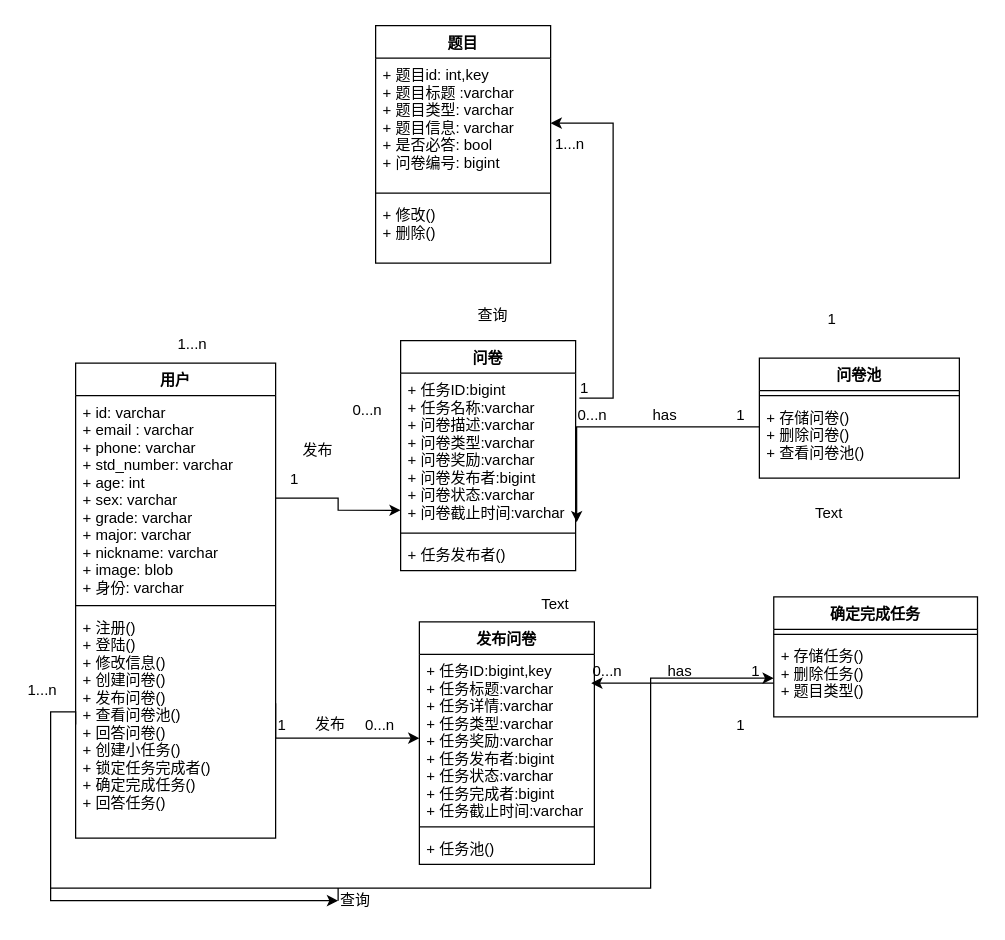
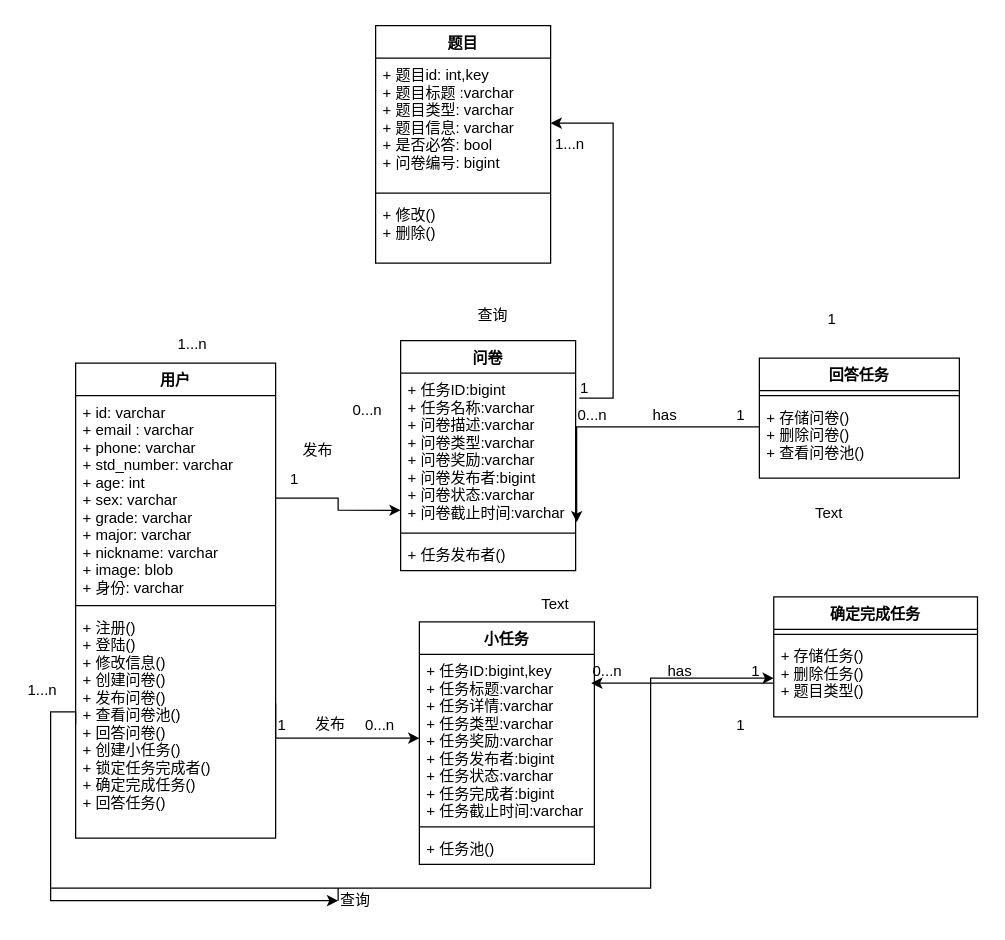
- <mxCell id="14" value="问卷池" style="swimlane;fontStyle=1;align=center;verticalAlign=top;childLayout=stackLayout;horizontal=1;startSize=26;horizontalStack=0;resizeParent=1;resizeParentMax=0;resizeLast=0;collapsible=1;marginBottom=0;" parent="1" vertex="1"><mxGeometry x="607" y="286" width="160" height="96" as="geometry" /></mxCell>
+ <mxCell id="14" value="回答任务" style="swimlane;fontStyle=1;align=center;verticalAlign=top;childLayout=stackLayout;horizontal=1;startSize=26;horizontalStack=0;resizeParent=1;resizeParentMax=0;resizeLast=0;collapsible=1;marginBottom=0;" parent="1" vertex="1"><mxGeometry x="607" y="286" width="160" height="96" as="geometry" /></mxCell>
- <mxCell id="10" value="发布问卷" style="swimlane;fontStyle=1;align=center;verticalAlign=top;childLayout=stackLayout;horizontal=1;startSize=26;horizontalStack=0;resizeParent=1;resizeParentMax=0;resizeLast=0;collapsible=1;marginBottom=0;" parent="1" vertex="1"><mxGeometry x="335" y="497" width="140" height="194" as="geometry" /></mxCell>
+ <mxCell id="10" value="小任务" style="swimlane;fontStyle=1;align=center;verticalAlign=top;childLayout=stackLayout;horizontal=1;startSize=26;horizontalStack=0;resizeParent=1;resizeParentMax=0;resizeLast=0;collapsible=1;marginBottom=0;" parent="1" vertex="1"><mxGeometry x="335" y="497" width="140" height="194" as="geometry" /></mxCell>
